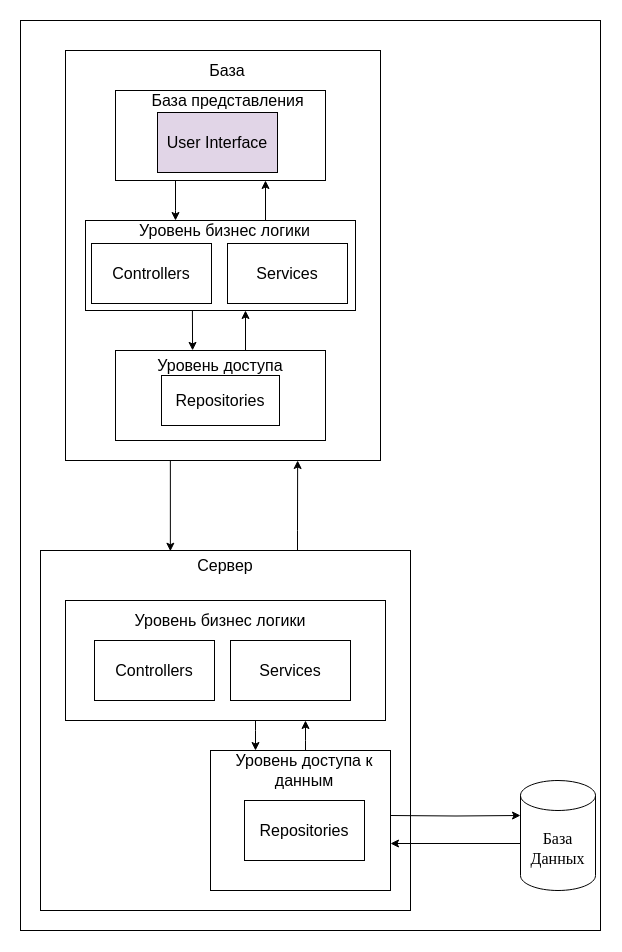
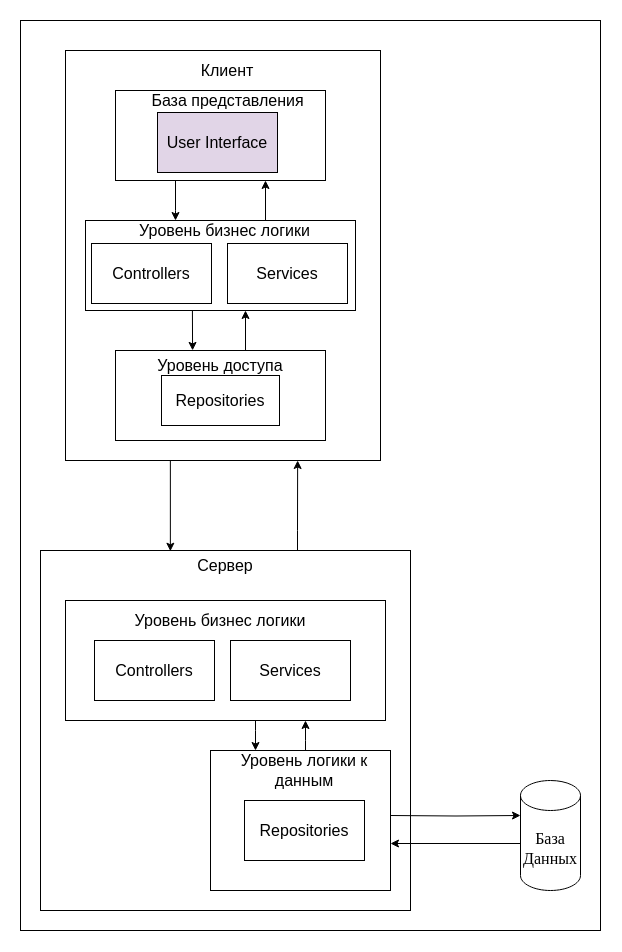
- <mxCell id="34" value="База" style="text;html=1;strokeColor=none;fillColor=none;align=center;verticalAlign=middle;whiteSpace=wrap;rounded=0;fontSize=16;" vertex="1" parent="1"><mxGeometry x="132" y="60" width="190" height="20" as="geometry" /></mxCell>
+ <mxCell id="34" value="Клиент" style="text;html=1;strokeColor=none;fillColor=none;align=center;verticalAlign=middle;whiteSpace=wrap;rounded=0;fontSize=16;" vertex="1" parent="1"><mxGeometry x="132" y="60" width="190" height="20" as="geometry" /></mxCell>
- <mxCell id="15" value="Уровень доступа к данным" style="text;html=1;strokeColor=none;fillColor=none;align=center;verticalAlign=middle;whiteSpace=wrap;rounded=0;fontSize=16;" vertex="1" parent="1"><mxGeometry x="214" y="760" width="180" height="20" as="geometry" /></mxCell>
+ <mxCell id="15" value="Уровень логики к данным" style="text;html=1;strokeColor=none;fillColor=none;align=center;verticalAlign=middle;whiteSpace=wrap;rounded=0;fontSize=16;" vertex="1" parent="1"><mxGeometry x="214" y="760" width="180" height="20" as="geometry" /></mxCell>
- <mxCell id="9" value="&lt;font face=&quot;ISOCPEUR&quot; style=&quot;font-size: 16px;&quot;&gt;База Данных&lt;/font&gt;" style="shape=cylinder3;whiteSpace=wrap;html=1;boundedLbl=1;backgroundOutline=1;size=15;fontSize=16;" vertex="1" parent="1"><mxGeometry x="520" y="780" width="75" height="110" as="geometry" /></mxCell>
+ <mxCell id="9" value="&lt;font face=&quot;ISOCPEUR&quot; style=&quot;font-size: 16px;&quot;&gt;База Данных&lt;/font&gt;" style="shape=cylinder3;whiteSpace=wrap;html=1;boundedLbl=1;backgroundOutline=1;size=15;fontSize=16;" vertex="1" parent="1"><mxGeometry x="520" y="780" width="60" height="110" as="geometry" /></mxCell>
